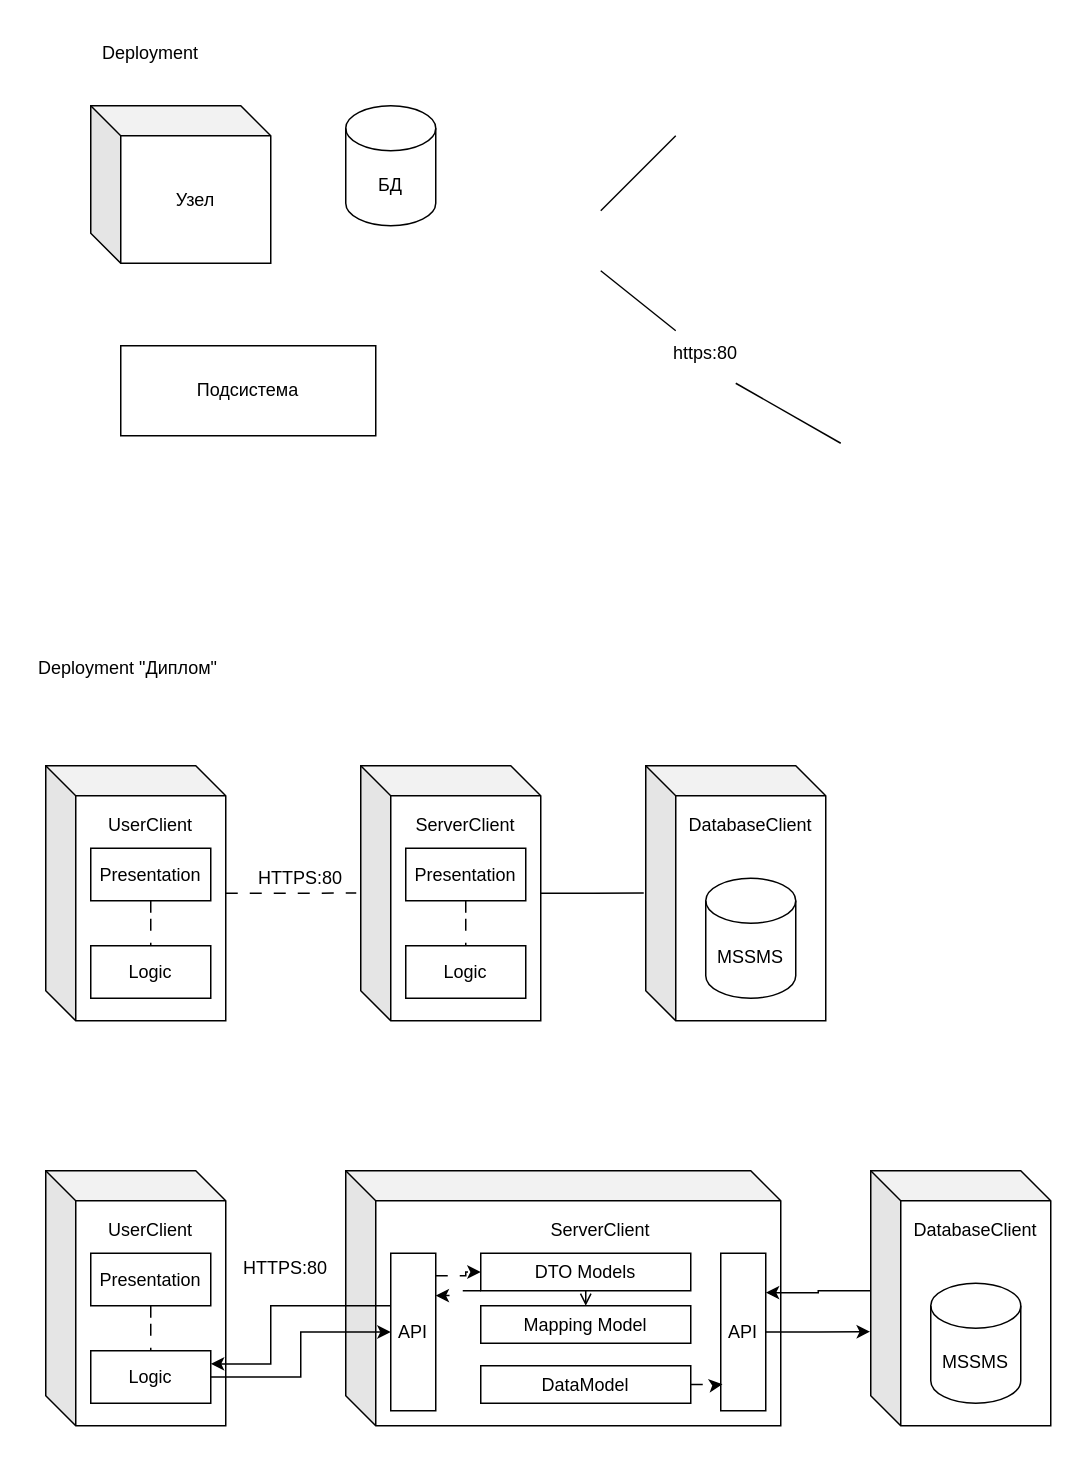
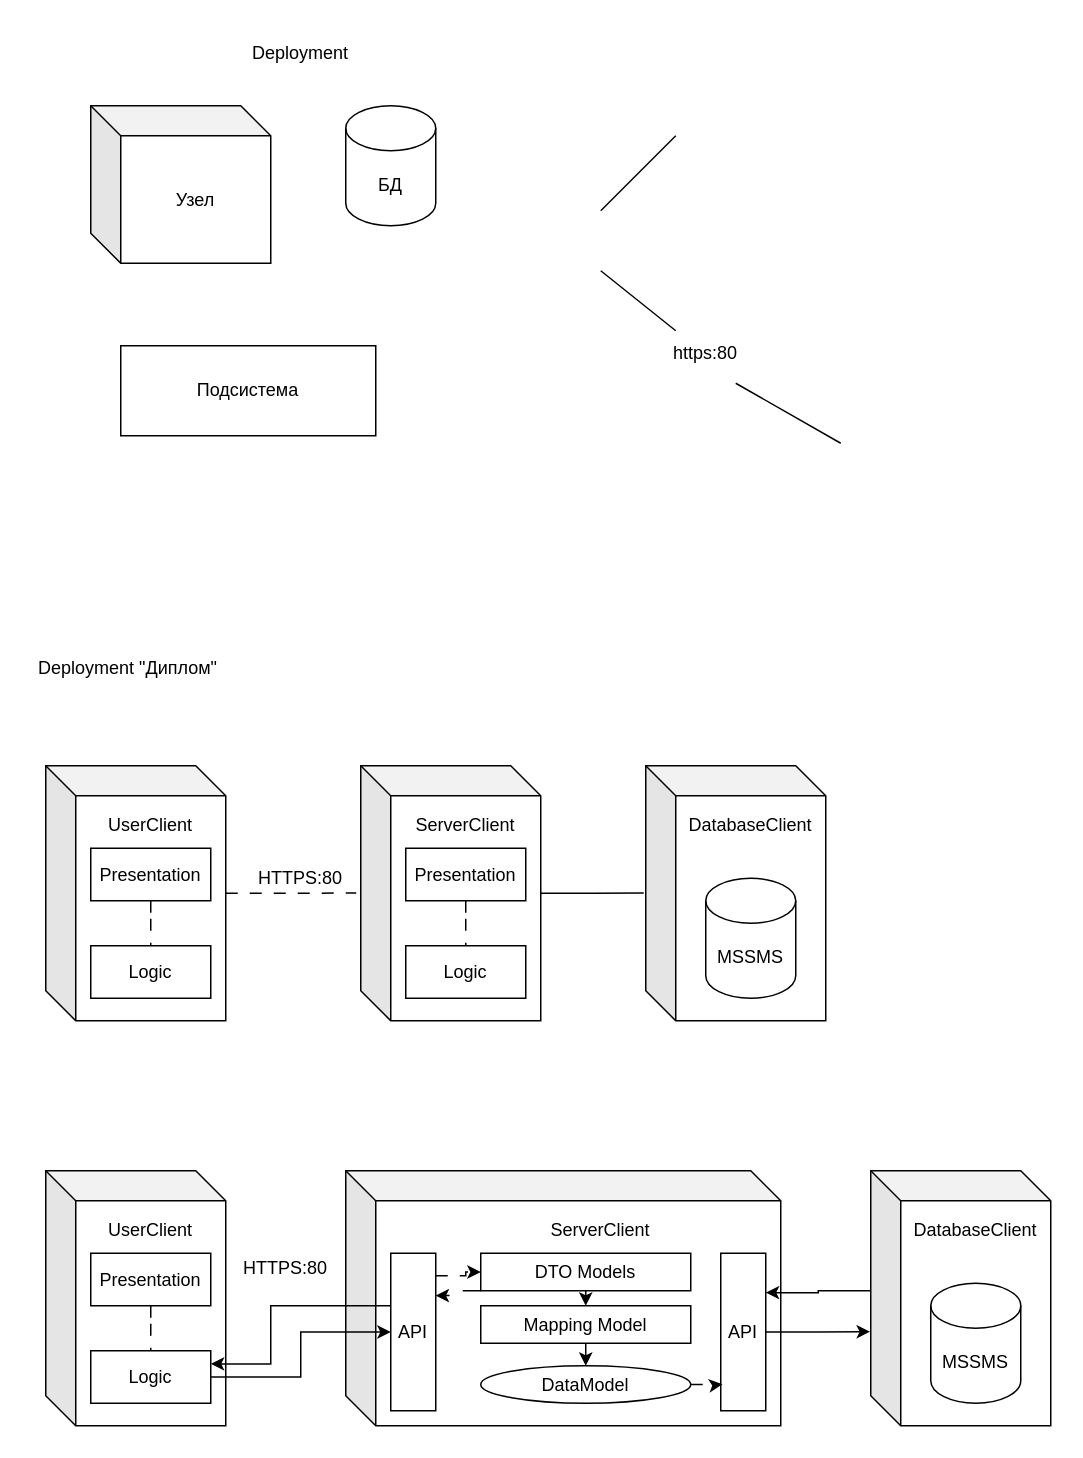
- <mxCell id="2" value="Deployment" style="text;html=1;align=center;verticalAlign=middle;whiteSpace=wrap;rounded=0;" vertex="1" parent="1"><mxGeometry x="70" y="20" width="60" height="30" as="geometry" /></mxCell>
+ <mxCell id="2" value="Deployment" style="text;html=1;align=center;verticalAlign=middle;whiteSpace=wrap;rounded=0;" vertex="1" parent="1"><mxGeometry x="170" y="20" width="60" height="30" as="geometry" /></mxCell>
- <mxCell id="41" style="edgeStyle=orthogonalEdgeStyle;rounded=0;orthogonalLoop=1;jettySize=auto;html=1;exitX=0.5;exitY=1;exitDx=0;exitDy=0;entryX=0.5;entryY=0;entryDx=0;entryDy=0;dashed=1;dashPattern=12 12;endArrow=open;" edge="1" parent="1" source="42" target="44"><mxGeometry relative="1" as="geometry" /></mxCell>
+ <mxCell id="41" style="edgeStyle=orthogonalEdgeStyle;rounded=0;orthogonalLoop=1;jettySize=auto;html=1;exitX=0.5;exitY=1;exitDx=0;exitDy=0;entryX=0.5;entryY=0;entryDx=0;entryDy=0;dashed=1;dashPattern=12 12;" edge="1" parent="1" source="42" target="44"><mxGeometry relative="1" as="geometry" /></mxCell>
+ <mxCell id="43" style="edgeStyle=orthogonalEdgeStyle;rounded=0;orthogonalLoop=1;jettySize=auto;html=1;exitX=0.5;exitY=1;exitDx=0;exitDy=0;entryX=0.5;entryY=0;entryDx=0;entryDy=0;dashed=1;dashPattern=12 12;" edge="1" parent="1" source="44" target="45"><mxGeometry relative="1" as="geometry" /></mxCell>
- <mxCell id="45" value="DataModel" style="rounded=0;whiteSpace=wrap;html=1;" vertex="1" parent="1"><mxGeometry x="320" y="910" width="140" height="25" as="geometry" /></mxCell>
+ <mxCell id="45" value="DataModel" style="ellipse;whiteSpace=wrap;html=1;" vertex="1" parent="1"><mxGeometry x="320" y="910" width="140" height="25" as="geometry" /></mxCell>
